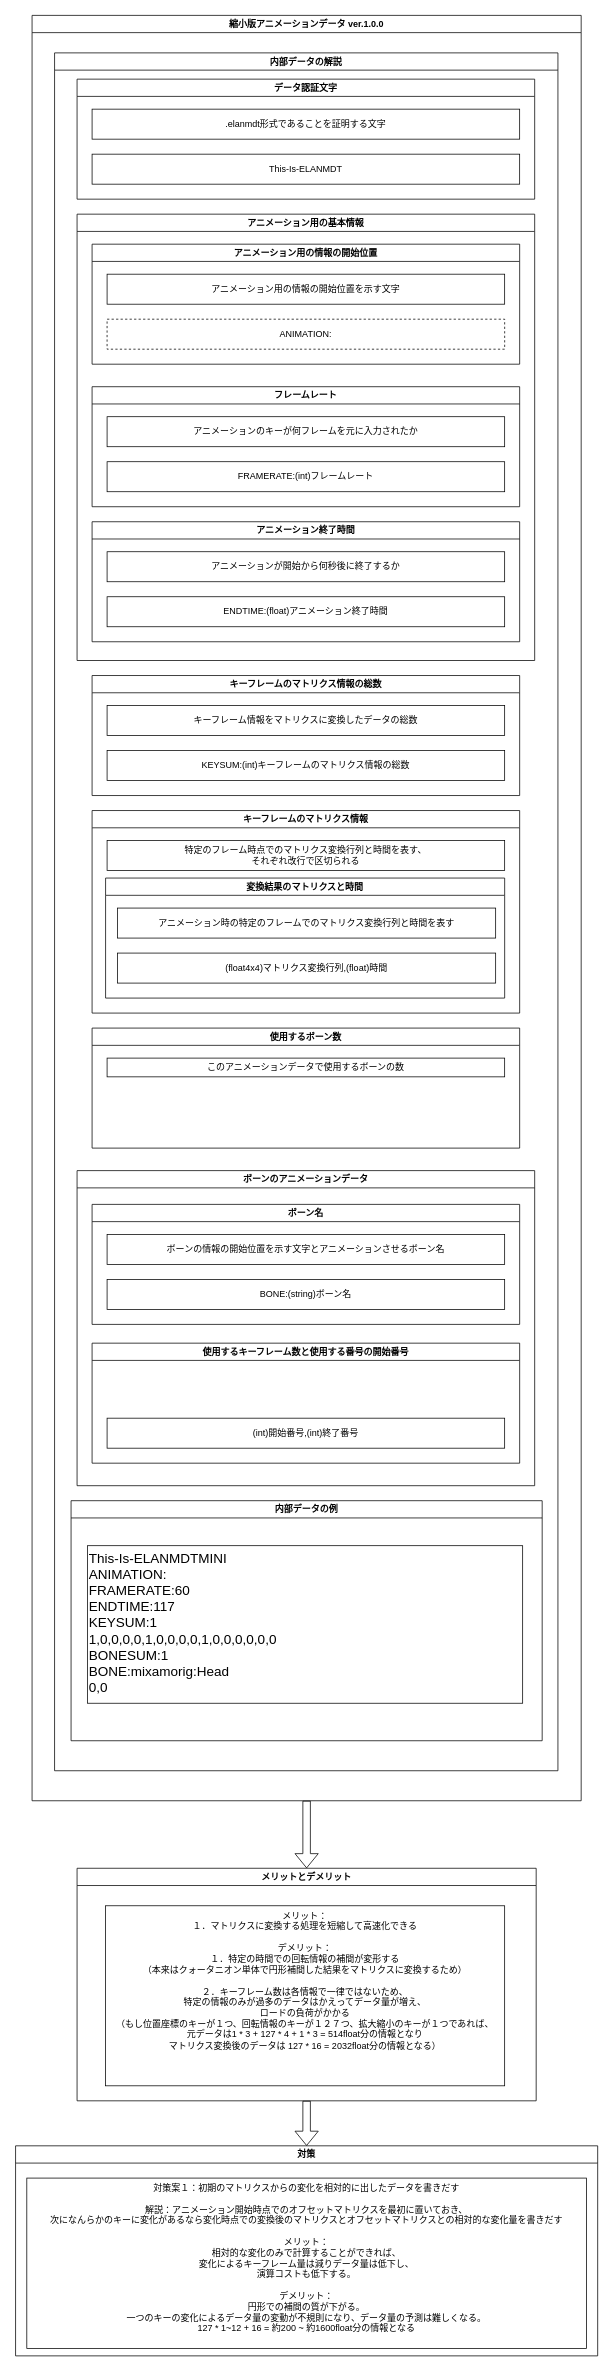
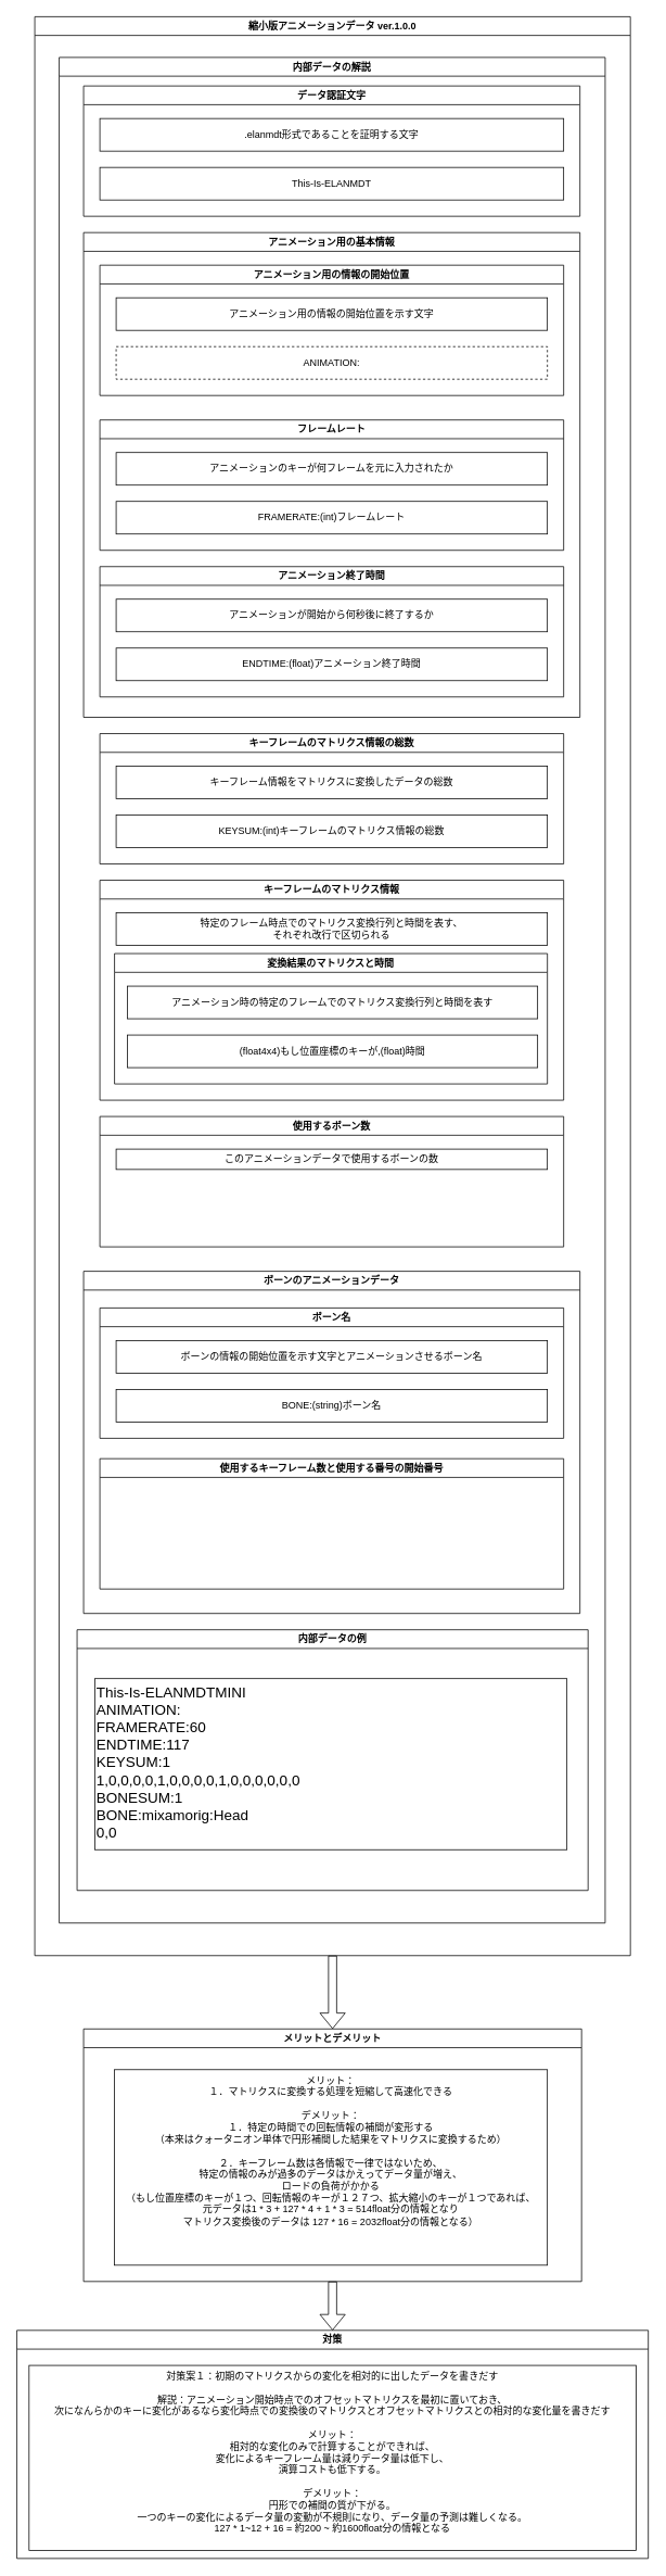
- <mxCell id="21" value="(float4x4)マトリクス変換行列,(float)時間" style="rounded=0;whiteSpace=wrap;html=1;" parent="19" vertex="1"><mxGeometry x="16" y="100" width="504" height="40" as="geometry" /></mxCell>
+ <mxCell id="21" value="(float4x4)もし位置座標のキーが,(float)時間" style="rounded=0;whiteSpace=wrap;html=1;" parent="19" vertex="1"><mxGeometry x="16" y="100" width="504" height="40" as="geometry" /></mxCell>
- <mxCell id="30" value="(int)開始番号,(int)終了番号" style="rounded=0;whiteSpace=wrap;html=1;" parent="29" vertex="1"><mxGeometry x="20" y="100" width="530" height="40" as="geometry" /></mxCell>
